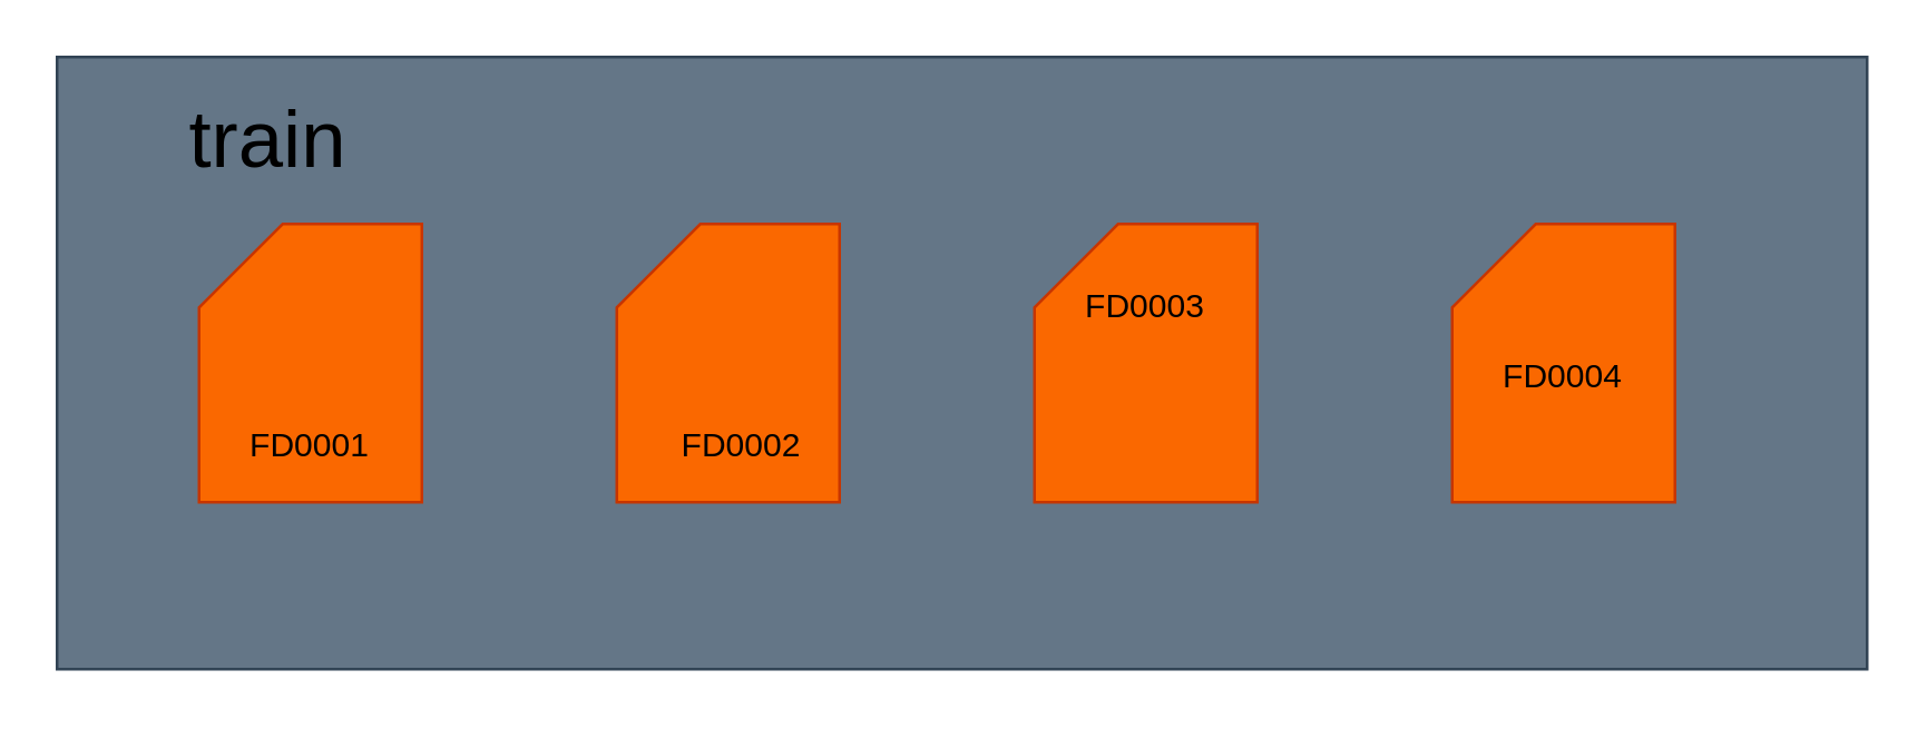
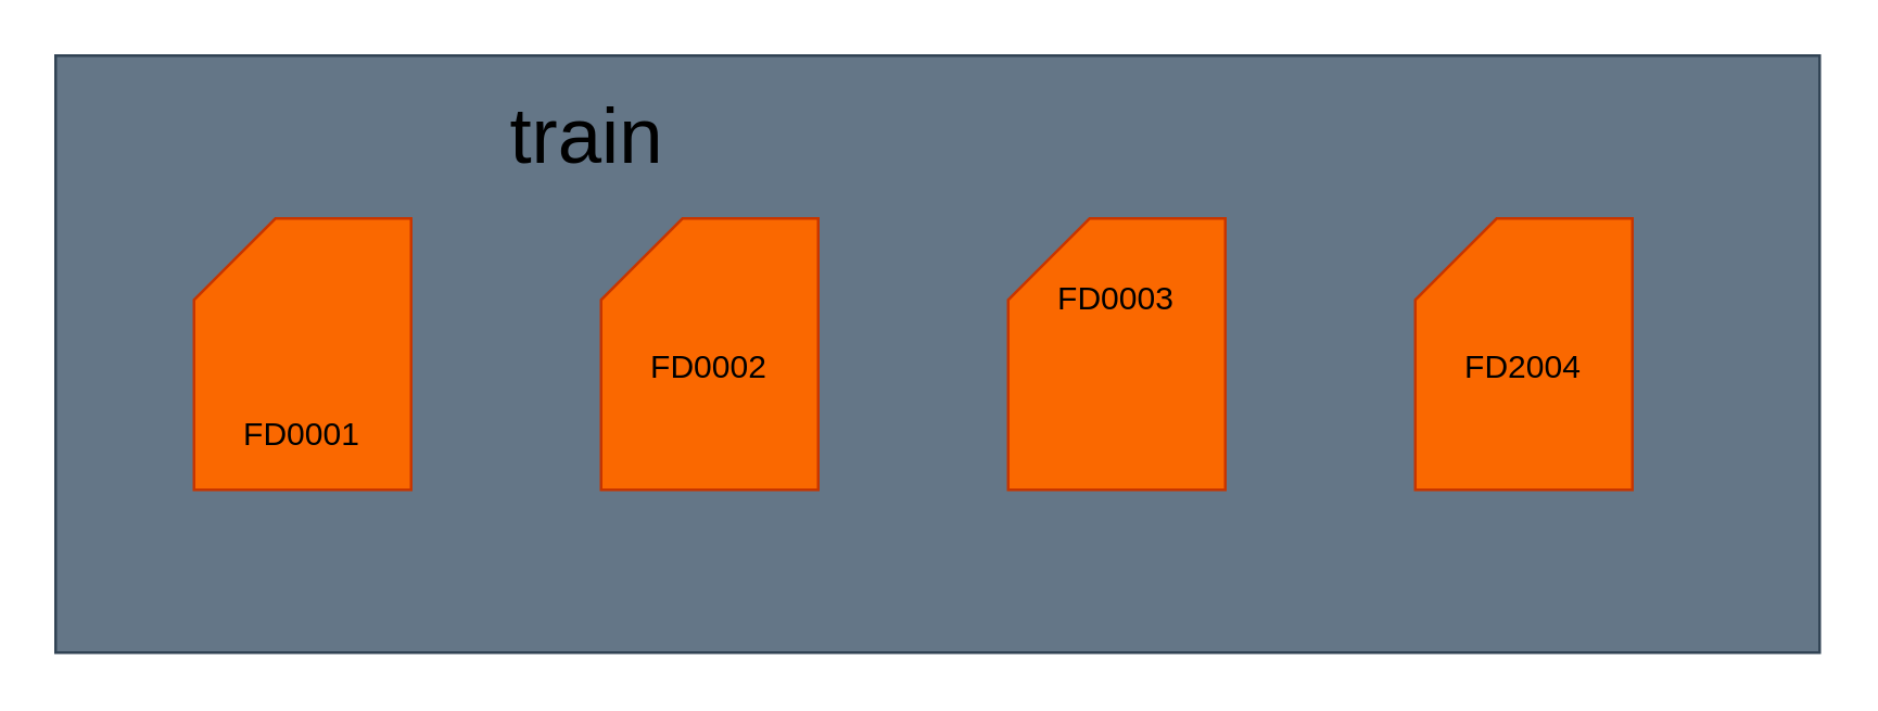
- <mxCell id="7" value="&lt;div&gt;&lt;font style=&quot;font-size: 29px;&quot;&gt;train&lt;/font&gt;&lt;/div&gt;" style="text;html=1;strokeColor=none;fillColor=none;align=center;verticalAlign=middle;whiteSpace=wrap;rounded=0;" vertex="1" parent="1"><mxGeometry x="31" y="30" width="130" height="40" as="geometry" /></mxCell>
+ <mxCell id="7" value="&lt;div&gt;&lt;font style=&quot;font-size: 29px;&quot;&gt;train&lt;/font&gt;&lt;/div&gt;" style="text;html=1;strokeColor=none;fillColor=none;align=center;verticalAlign=middle;whiteSpace=wrap;rounded=0;" vertex="1" parent="1"><mxGeometry x="151" y="30" width="130" height="40" as="geometry" /></mxCell>
- <mxCell id="11" value="FD0004" style="text;html=1;strokeColor=none;fillColor=none;align=center;verticalAlign=middle;whiteSpace=wrap;rounded=0;" vertex="1" parent="1"><mxGeometry x="531" y="120" width="60" height="30" as="geometry" /></mxCell>
+ <mxCell id="11" value="FD2004" style="text;html=1;strokeColor=none;fillColor=none;align=center;verticalAlign=middle;whiteSpace=wrap;rounded=0;" vertex="1" parent="1"><mxGeometry x="531" y="120" width="60" height="30" as="geometry" /></mxCell>
- <mxCell id="9" value="FD0002" style="text;html=1;strokeColor=none;fillColor=none;align=center;verticalAlign=middle;whiteSpace=wrap;rounded=0;" vertex="1" parent="1"><mxGeometry x="236" y="145" width="60" height="30" as="geometry" /></mxCell>
+ <mxCell id="9" value="FD0002" style="text;html=1;strokeColor=none;fillColor=none;align=center;verticalAlign=middle;whiteSpace=wrap;rounded=0;" vertex="1" parent="1"><mxGeometry x="231" y="120" width="60" height="30" as="geometry" /></mxCell>
